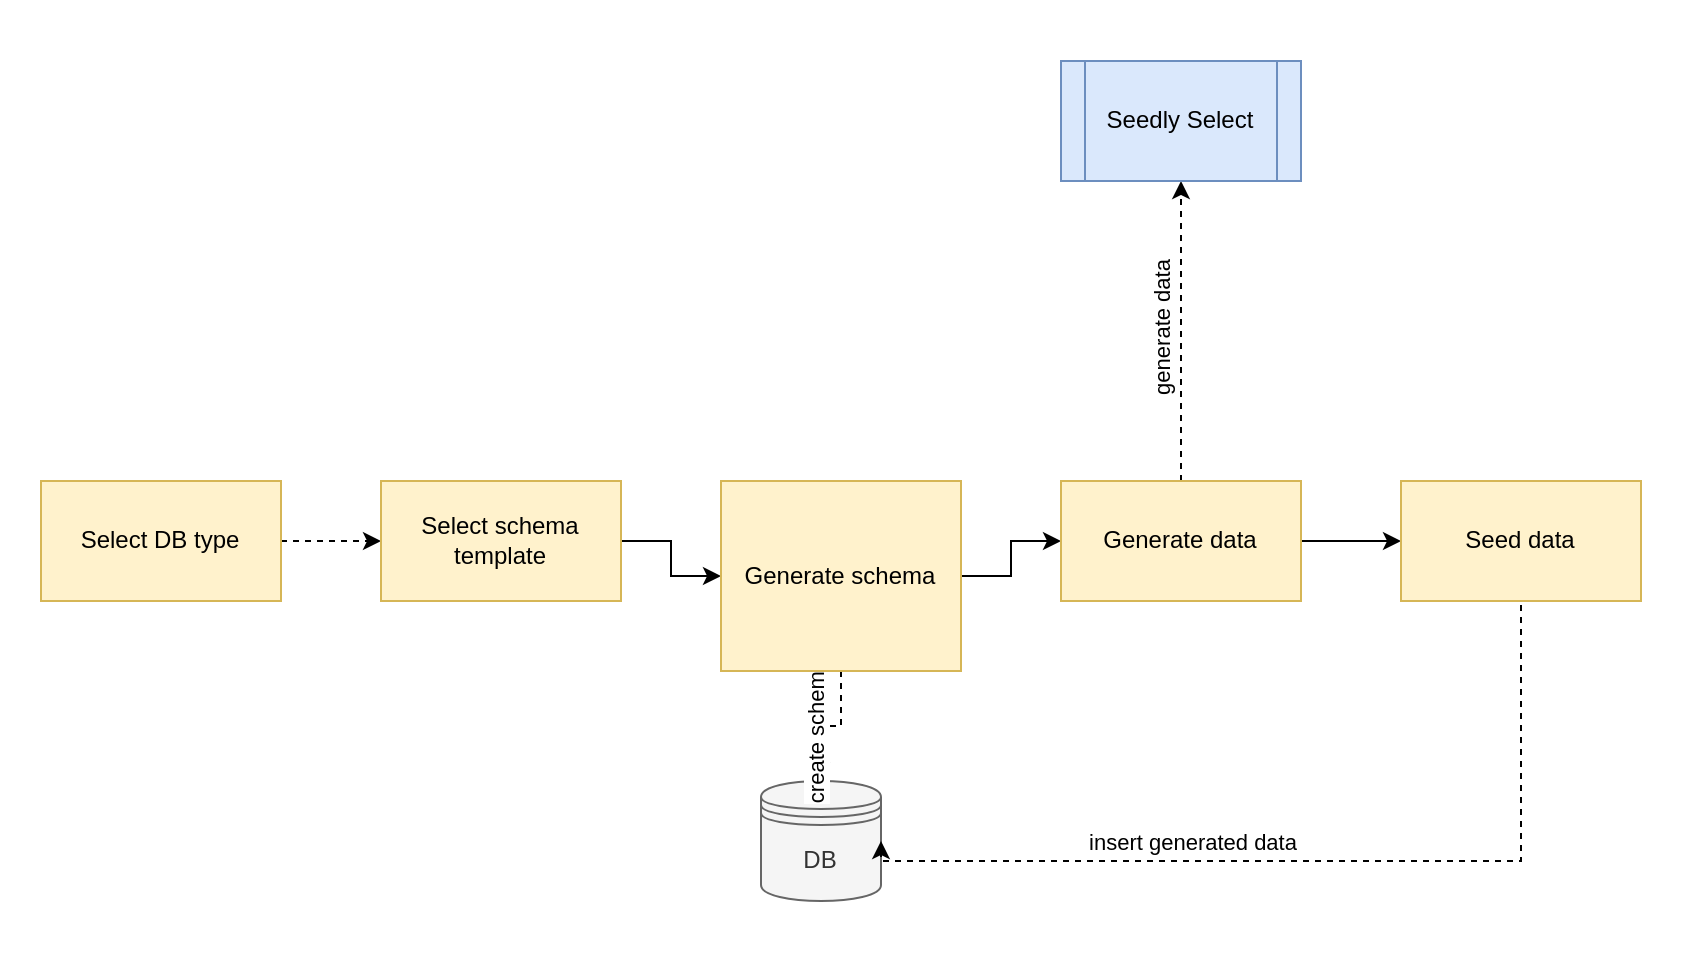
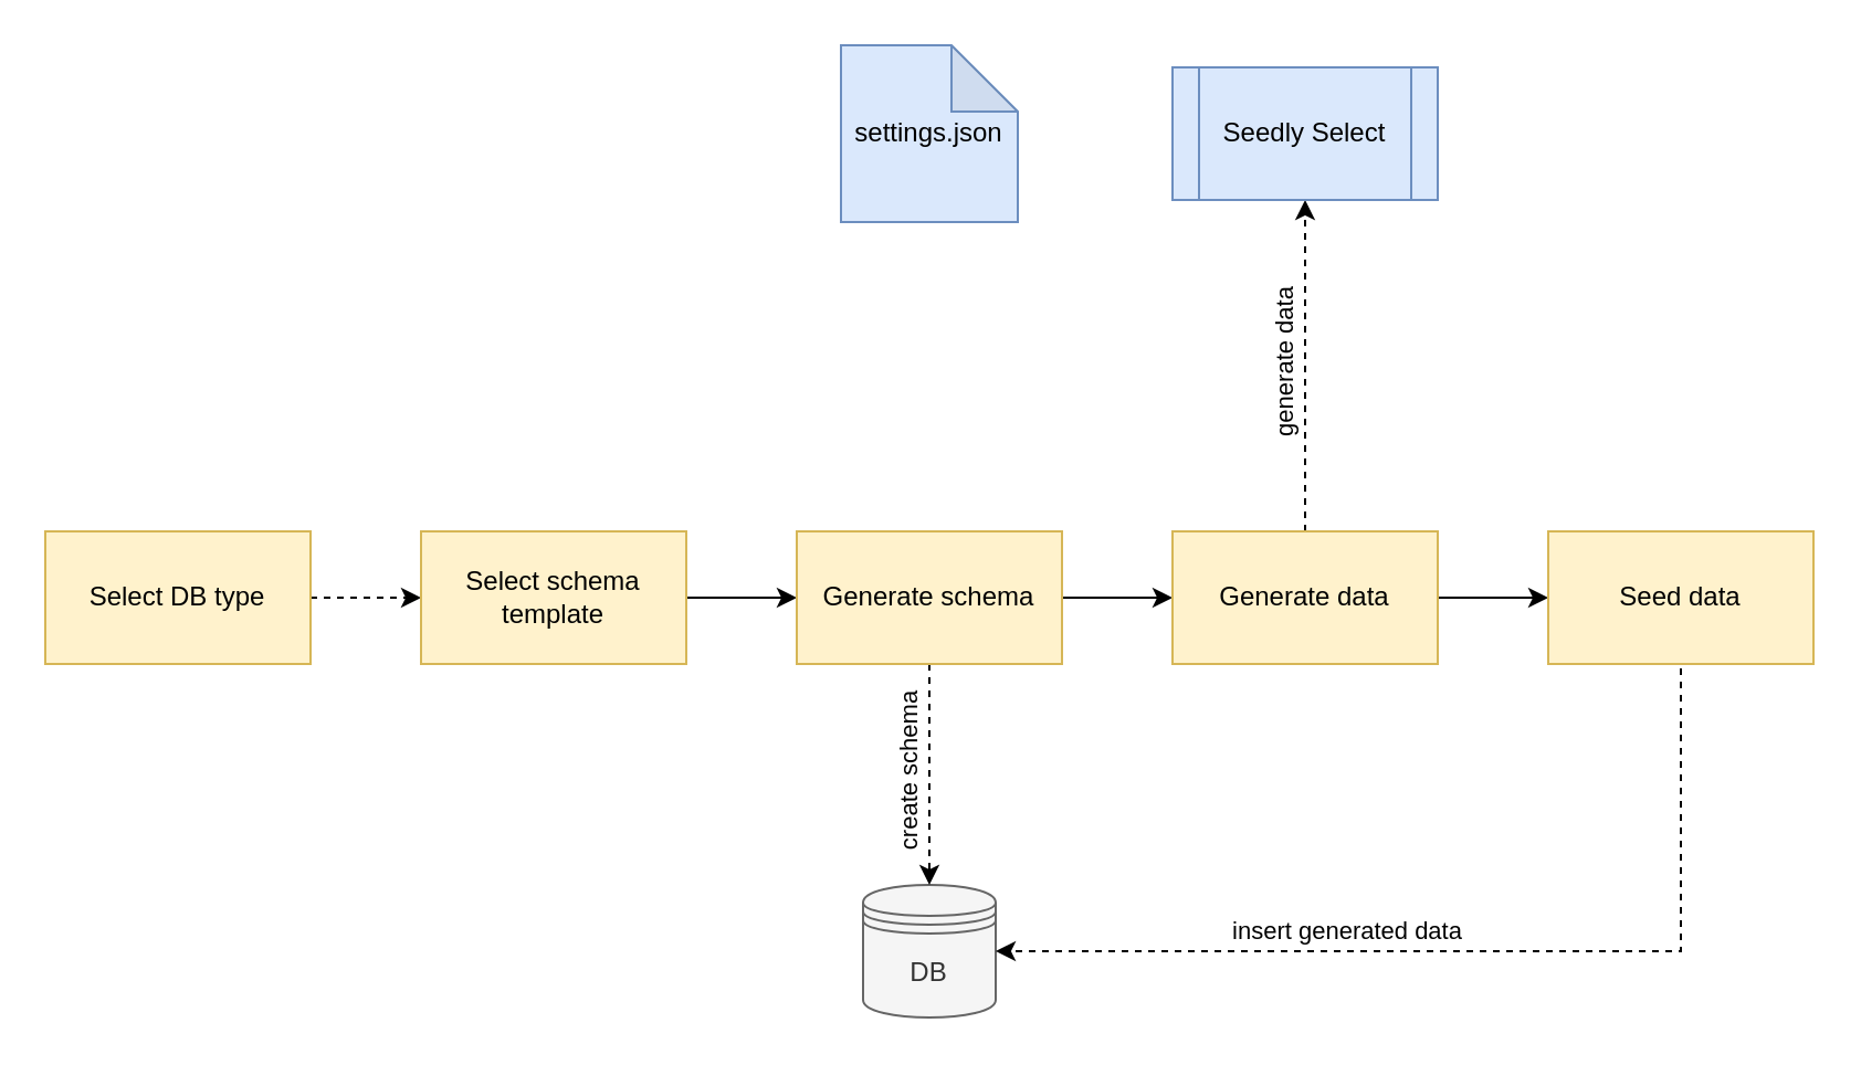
+ <mxCell id="15" value="settings.json" style="shape=note;whiteSpace=wrap;html=1;backgroundOutline=1;darkOpacity=0.05;fillColor=#dae8fc;strokeColor=#6c8ebf;" vertex="1" parent="1"><mxGeometry x="380" y="20" width="80" height="80" as="geometry" /></mxCell>
- <mxCell id="10" value="Generate schema" style="whiteSpace=wrap;html=1;rounded=0;fillColor=#fff2cc;strokeColor=#d6b656;" vertex="1" parent="1"><mxGeometry x="360" y="240" width="120" height="95" as="geometry" /></mxCell>
+ <mxCell id="10" value="Generate schema" style="whiteSpace=wrap;html=1;rounded=0;fillColor=#fff2cc;strokeColor=#d6b656;" vertex="1" parent="1"><mxGeometry x="360" y="240" width="120" height="60" as="geometry" /></mxCell>
- <mxCell id="2" value="DB" style="shape=datastore;whiteSpace=wrap;html=1;fillColor=#f5f5f5;fontColor=#333333;strokeColor=#666666;" vertex="1" parent="1"><mxGeometry x="380" y="390" width="60" height="60" as="geometry" /></mxCell>
+ <mxCell id="2" value="DB" style="shape=datastore;whiteSpace=wrap;html=1;fillColor=#f5f5f5;fontColor=#333333;strokeColor=#666666;" vertex="1" parent="1"><mxGeometry x="390" y="400" width="60" height="60" as="geometry" /></mxCell>
